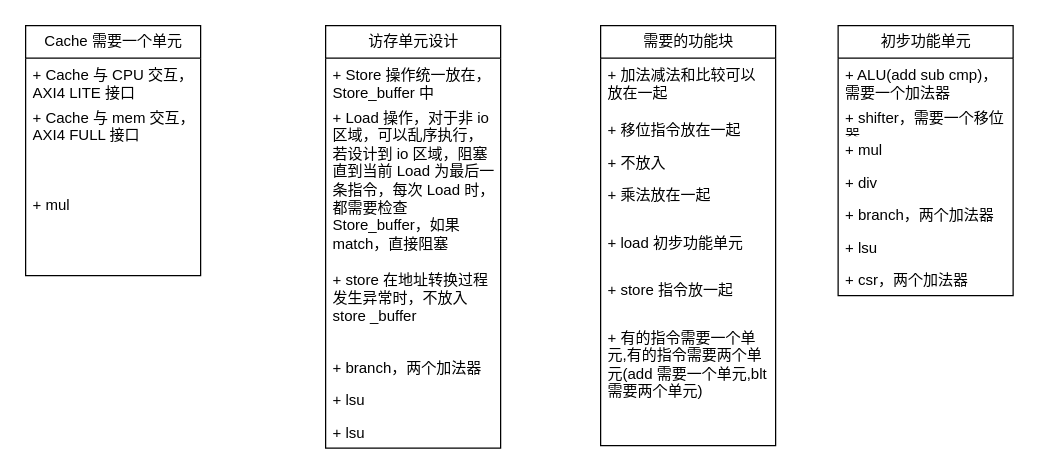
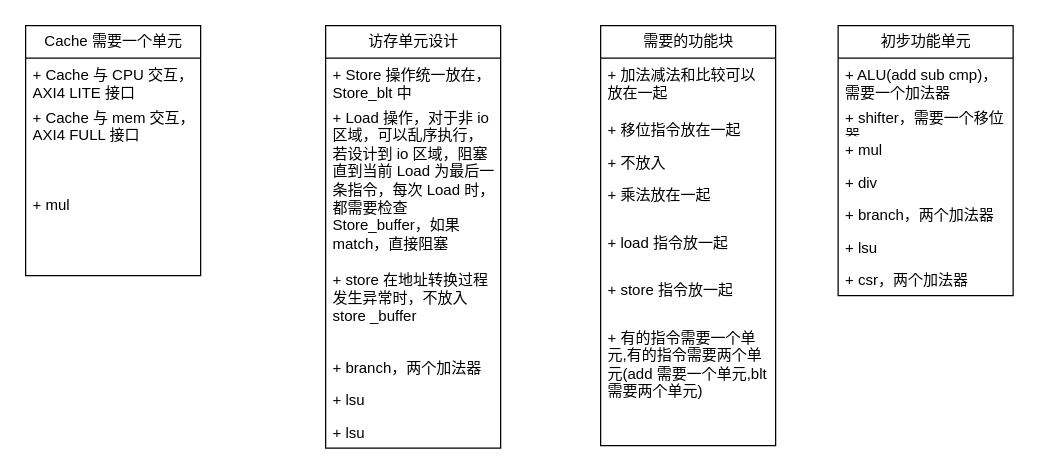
- <mxCell id="19" value="+ Store 操作统一放在，Store_buffer 中" style="text;strokeColor=none;fillColor=none;align=left;verticalAlign=top;spacingLeft=4;spacingRight=4;overflow=hidden;rotatable=0;points=[[0,0.5],[1,0.5]];portConstraint=eastwest;whiteSpace=wrap;html=1;" vertex="1" parent="18"><mxGeometry y="26" width="140" height="34" as="geometry" /></mxCell>
+ <mxCell id="19" value="+ Store 操作统一放在，Store_blt 中" style="text;strokeColor=none;fillColor=none;align=left;verticalAlign=top;spacingLeft=4;spacingRight=4;overflow=hidden;rotatable=0;points=[[0,0.5],[1,0.5]];portConstraint=eastwest;whiteSpace=wrap;html=1;" vertex="1" parent="18"><mxGeometry y="26" width="140" height="34" as="geometry" /></mxCell>
- <mxCell id="7" value="+ load 初步功能单元" style="text;strokeColor=none;fillColor=none;align=left;verticalAlign=top;spacingLeft=4;spacingRight=4;overflow=hidden;rotatable=0;points=[[0,0.5],[1,0.5]];portConstraint=eastwest;whiteSpace=wrap;html=1;" parent="2" vertex="1"><mxGeometry y="160" width="140" height="38" as="geometry" /></mxCell>
+ <mxCell id="7" value="+ load 指令放一起" style="text;strokeColor=none;fillColor=none;align=left;verticalAlign=top;spacingLeft=4;spacingRight=4;overflow=hidden;rotatable=0;points=[[0,0.5],[1,0.5]];portConstraint=eastwest;whiteSpace=wrap;html=1;" parent="2" vertex="1"><mxGeometry y="160" width="140" height="38" as="geometry" /></mxCell>
